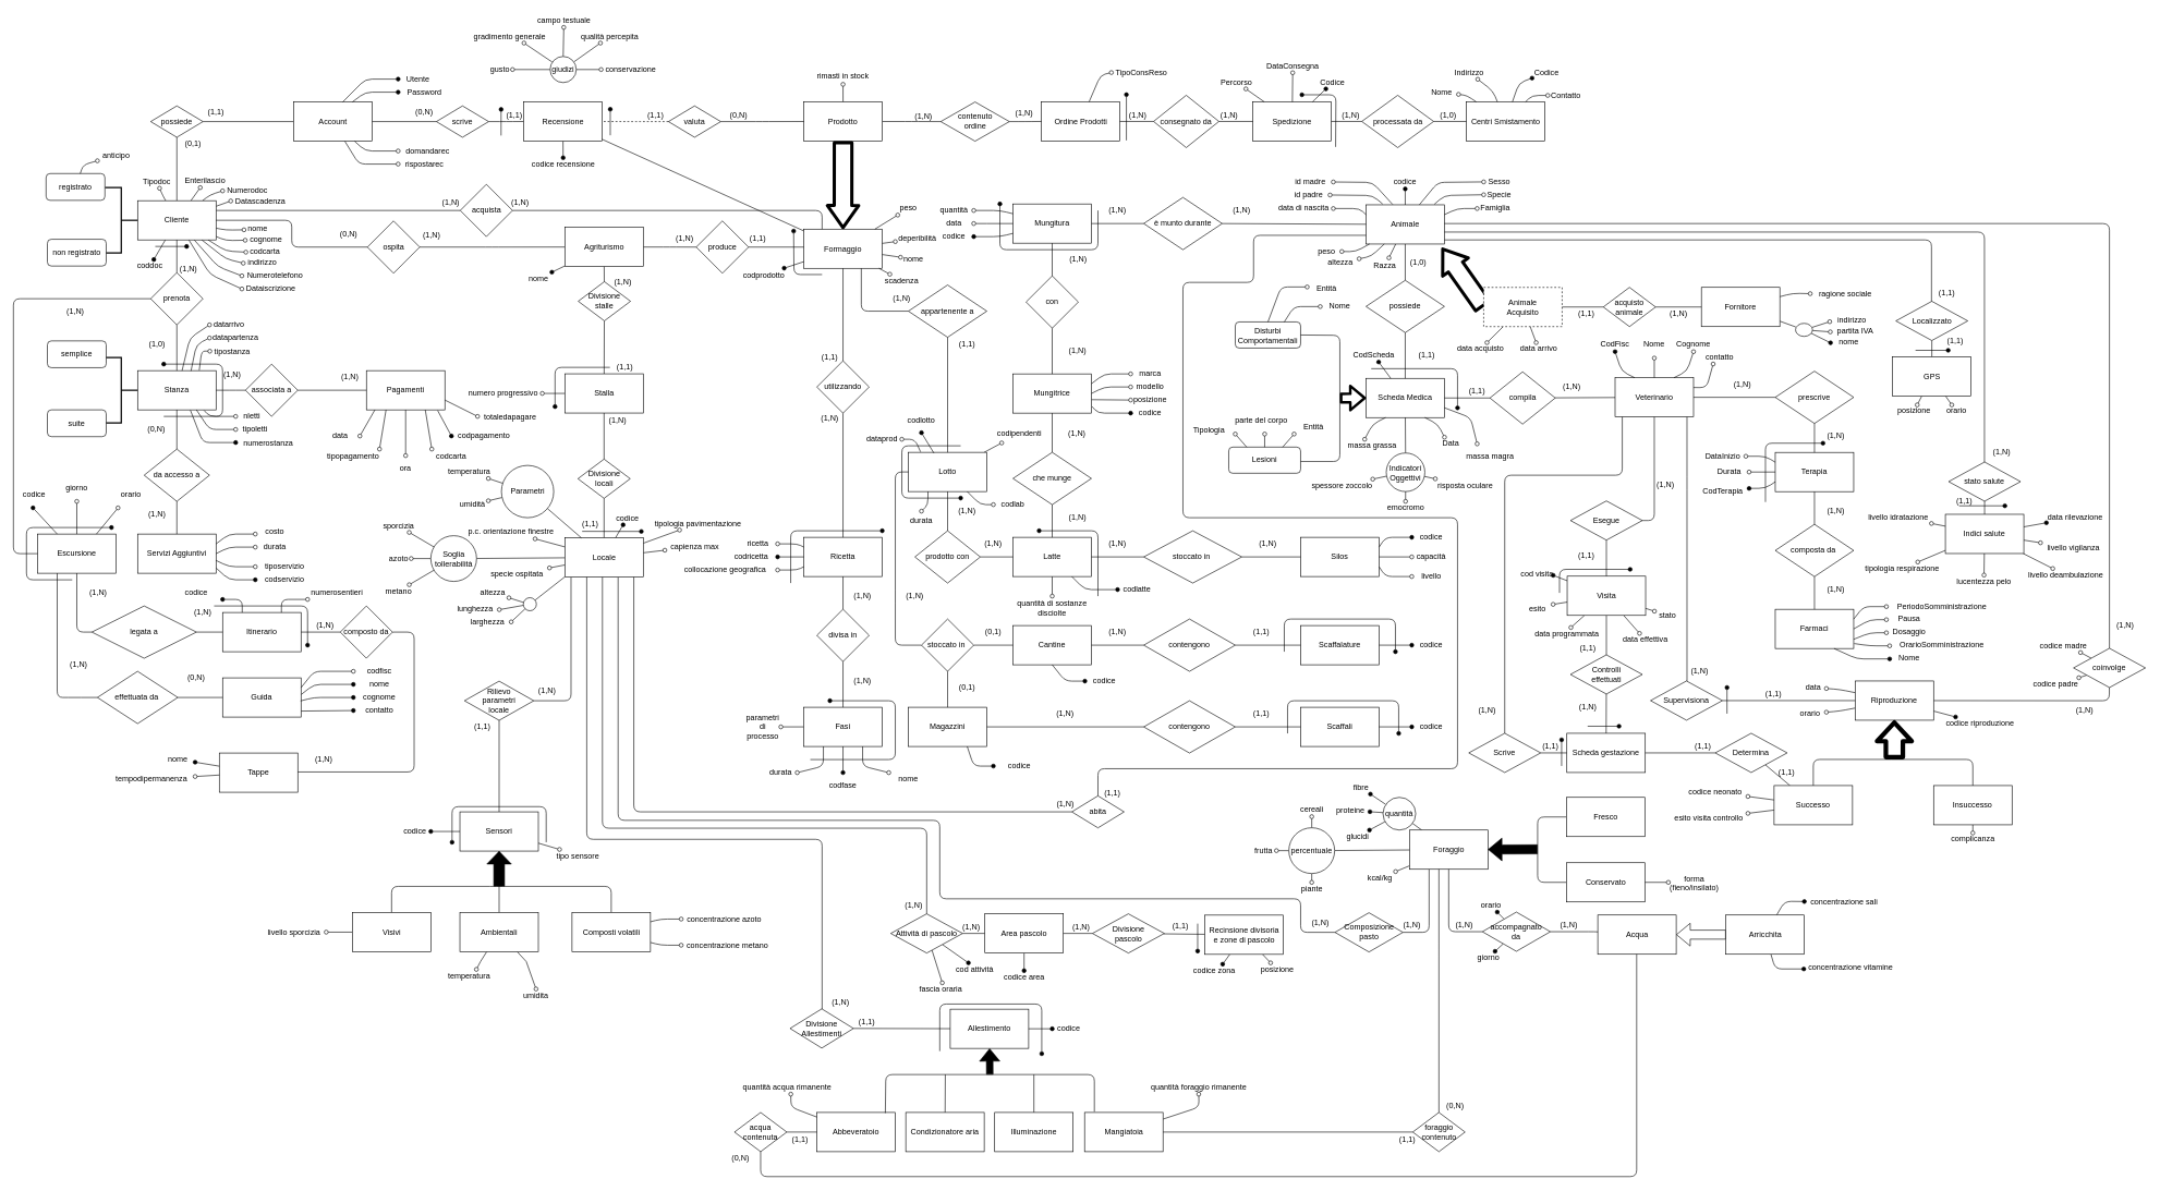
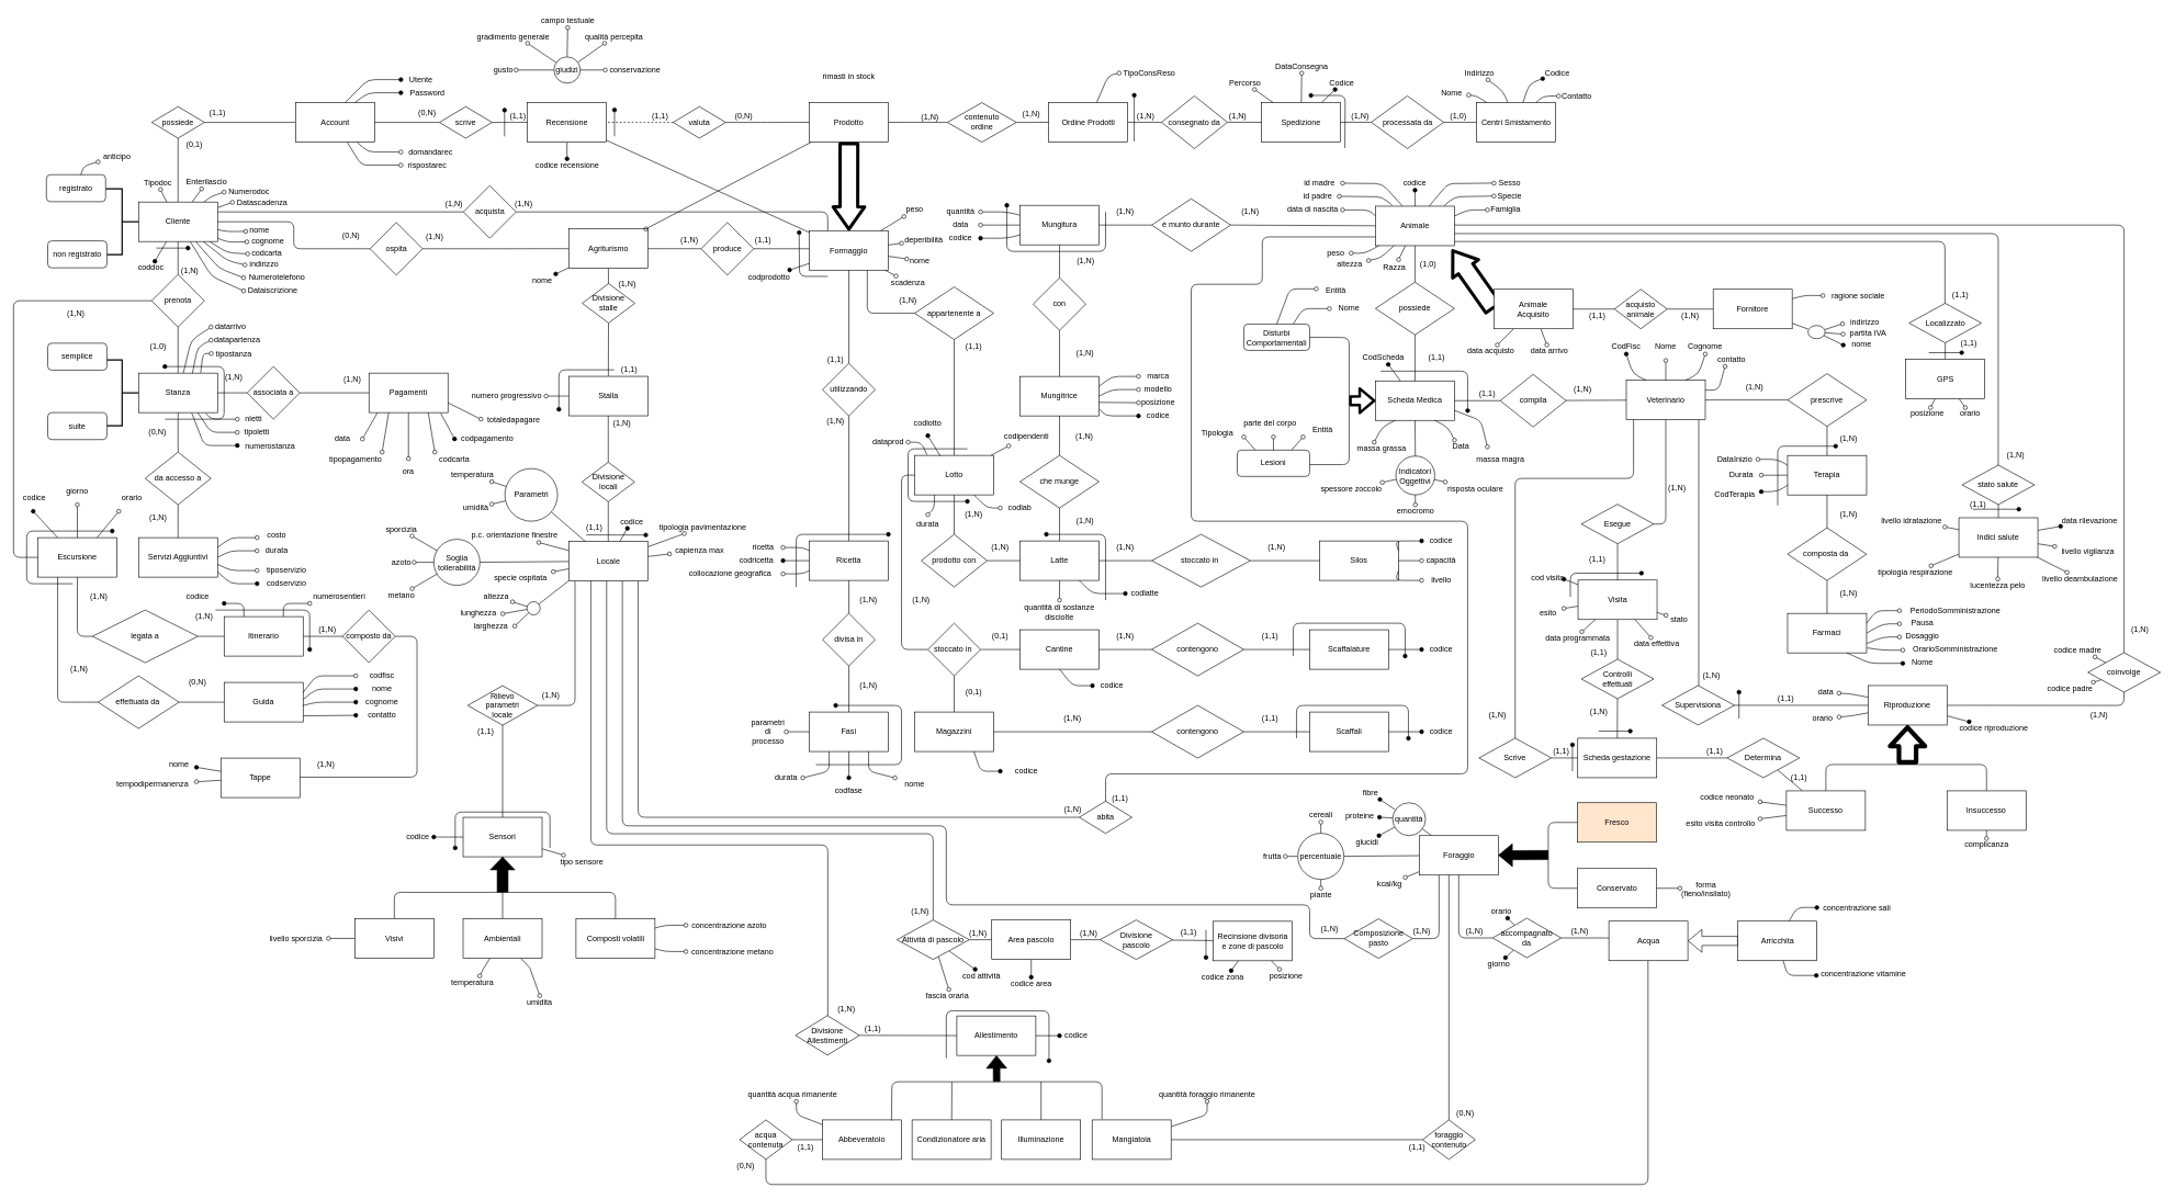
- <mxCell id="746" style="rounded=1;orthogonalLoop=1;jettySize=auto;html=1;endArrow=oval;endFill=0;strokeColor=#000000;" edge="1" parent="1" source="747" target="772"><mxGeometry relative="1" as="geometry"><mxPoint x="1321.734" y="125" as="targetPoint" /></mxGeometry></mxCell>
+ <mxCell id="746" style="rounded=1;orthogonalLoop=1;jettySize=auto;html=1;endArrow=oval;endFill=0;strokeColor=#000000;" edge="1" parent="1" source="747" target="514"><mxGeometry relative="1" as="geometry"><mxPoint x="1321.734" y="125" as="targetPoint" /></mxGeometry></mxCell>
- <mxCell id="83" value="Animale&lt;br&gt;Acquisito&lt;br&gt;" style="rounded=0;whiteSpace=wrap;html=1;dashed=1;" parent="1" vertex="1"><mxGeometry x="2269" y="438.643" width="120" height="60" as="geometry" /></mxCell>
+ <mxCell id="83" value="Animale&lt;br&gt;Acquisito&lt;br&gt;" style="rounded=0;whiteSpace=wrap;html=1;" parent="1" vertex="1"><mxGeometry x="2269" y="438.643" width="120" height="60" as="geometry" /></mxCell>
- <mxCell id="338" value="Silos" style="rounded=0;whiteSpace=wrap;html=1;" parent="1" vertex="1"><mxGeometry x="1989" y="821" width="120" height="60" as="geometry" /></mxCell>
+ <mxCell id="338" value="Silos" style="rounded=0;whiteSpace=wrap;html=1;" parent="1" vertex="1"><mxGeometry x="2004" y="821" width="120" height="60" as="geometry" /></mxCell>
- <mxCell id="63" value="Fresco" style="rounded=0;whiteSpace=wrap;html=1;align=center;" parent="1" vertex="1"><mxGeometry x="2395.5" y="1218.833" width="120" height="60" as="geometry" /></mxCell>
+ <mxCell id="63" value="Fresco" style="rounded=0;whiteSpace=wrap;html=1;align=center;fillColor=#ffe6cc;" parent="1" vertex="1"><mxGeometry x="2395.5" y="1218.833" width="120" height="60" as="geometry" /></mxCell>
